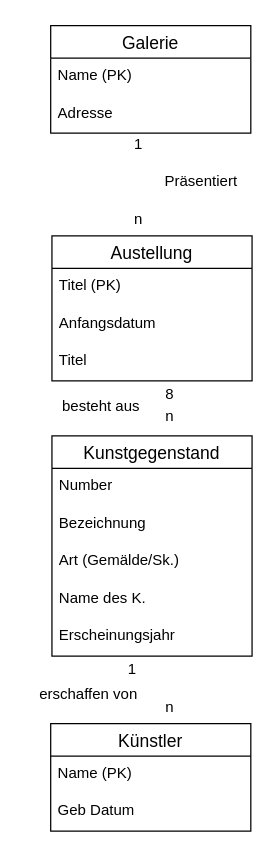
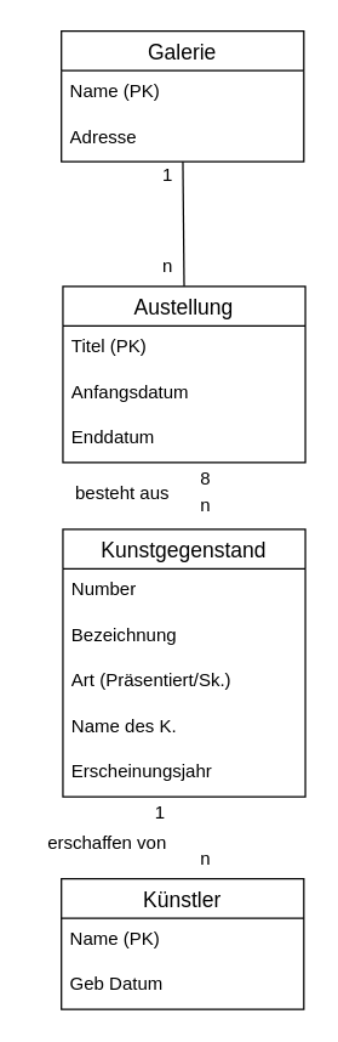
- <mxCell id="19" value="Präsentiert" style="text;html=1;align=center;verticalAlign=middle;resizable=0;points=[];autosize=1;strokeColor=none;fillColor=none;" vertex="1" parent="1"><mxGeometry x="120" y="130" width="80" height="30" as="geometry" /></mxCell>
+ <mxCell id="18" value="" style="endArrow=none;html=1;rounded=0;entryX=0.501;entryY=1.003;entryDx=0;entryDy=0;entryPerimeter=0;exitX=0.5;exitY=0;exitDx=0;exitDy=0;" edge="1" parent="1" source="5" target="4"><mxGeometry width="50" height="50" relative="1" as="geometry"><mxPoint x="-13" y="228" as="sourcePoint" /><mxPoint x="37" y="178" as="targetPoint" /></mxGeometry></mxCell>
- <mxCell id="8" value="Titel" style="text;strokeColor=none;fillColor=none;spacingLeft=4;spacingRight=4;overflow=hidden;rotatable=0;points=[[0,0.5],[1,0.5]];portConstraint=eastwest;fontSize=12;whiteSpace=wrap;html=1;" vertex="1" parent="5"><mxGeometry y="86" width="160" height="30" as="geometry" /></mxCell>
+ <mxCell id="8" value="Enddatum" style="text;strokeColor=none;fillColor=none;spacingLeft=4;spacingRight=4;overflow=hidden;rotatable=0;points=[[0,0.5],[1,0.5]];portConstraint=eastwest;fontSize=12;whiteSpace=wrap;html=1;" vertex="1" parent="5"><mxGeometry y="86" width="160" height="30" as="geometry" /></mxCell>
- <mxCell id="12" value="Art (Gemälde/Sk.)" style="text;strokeColor=none;fillColor=none;spacingLeft=4;spacingRight=4;overflow=hidden;rotatable=0;points=[[0,0.5],[1,0.5]];portConstraint=eastwest;fontSize=12;whiteSpace=wrap;html=1;" vertex="1" parent="9"><mxGeometry y="86" width="160" height="30" as="geometry" /></mxCell>
+ <mxCell id="12" value="Art (Präsentiert/Sk.)" style="text;strokeColor=none;fillColor=none;spacingLeft=4;spacingRight=4;overflow=hidden;rotatable=0;points=[[0,0.5],[1,0.5]];portConstraint=eastwest;fontSize=12;whiteSpace=wrap;html=1;" vertex="1" parent="9"><mxGeometry y="86" width="160" height="30" as="geometry" /></mxCell>
